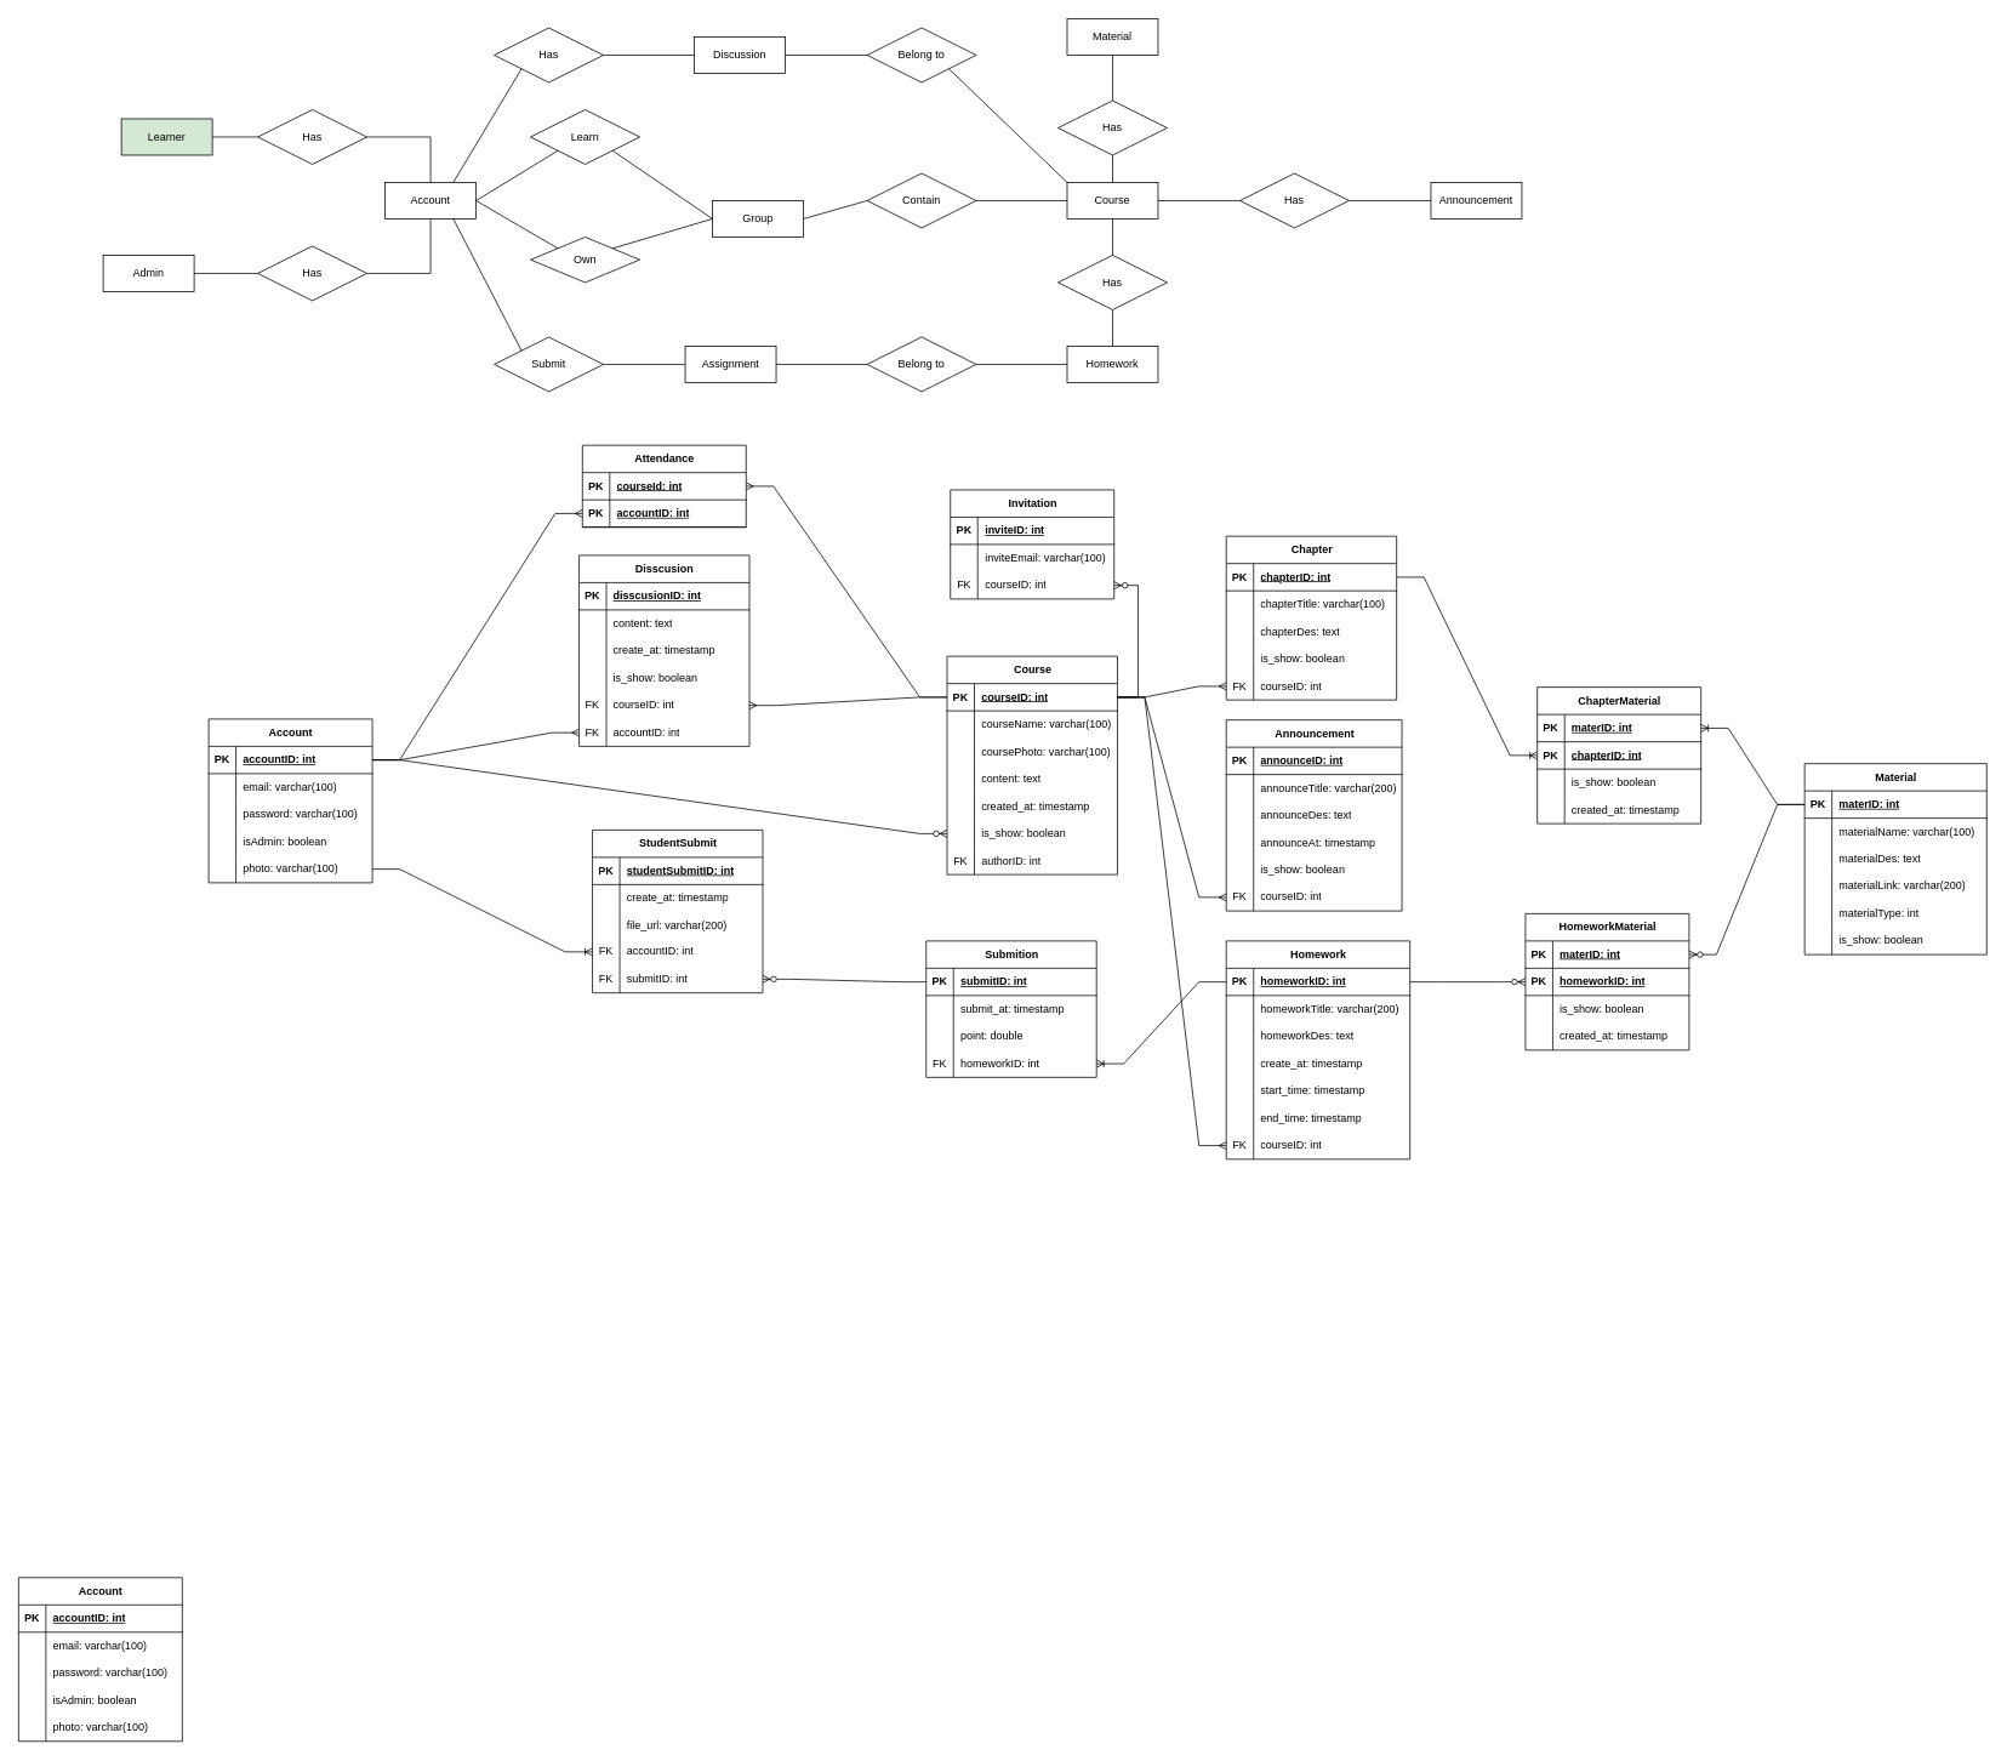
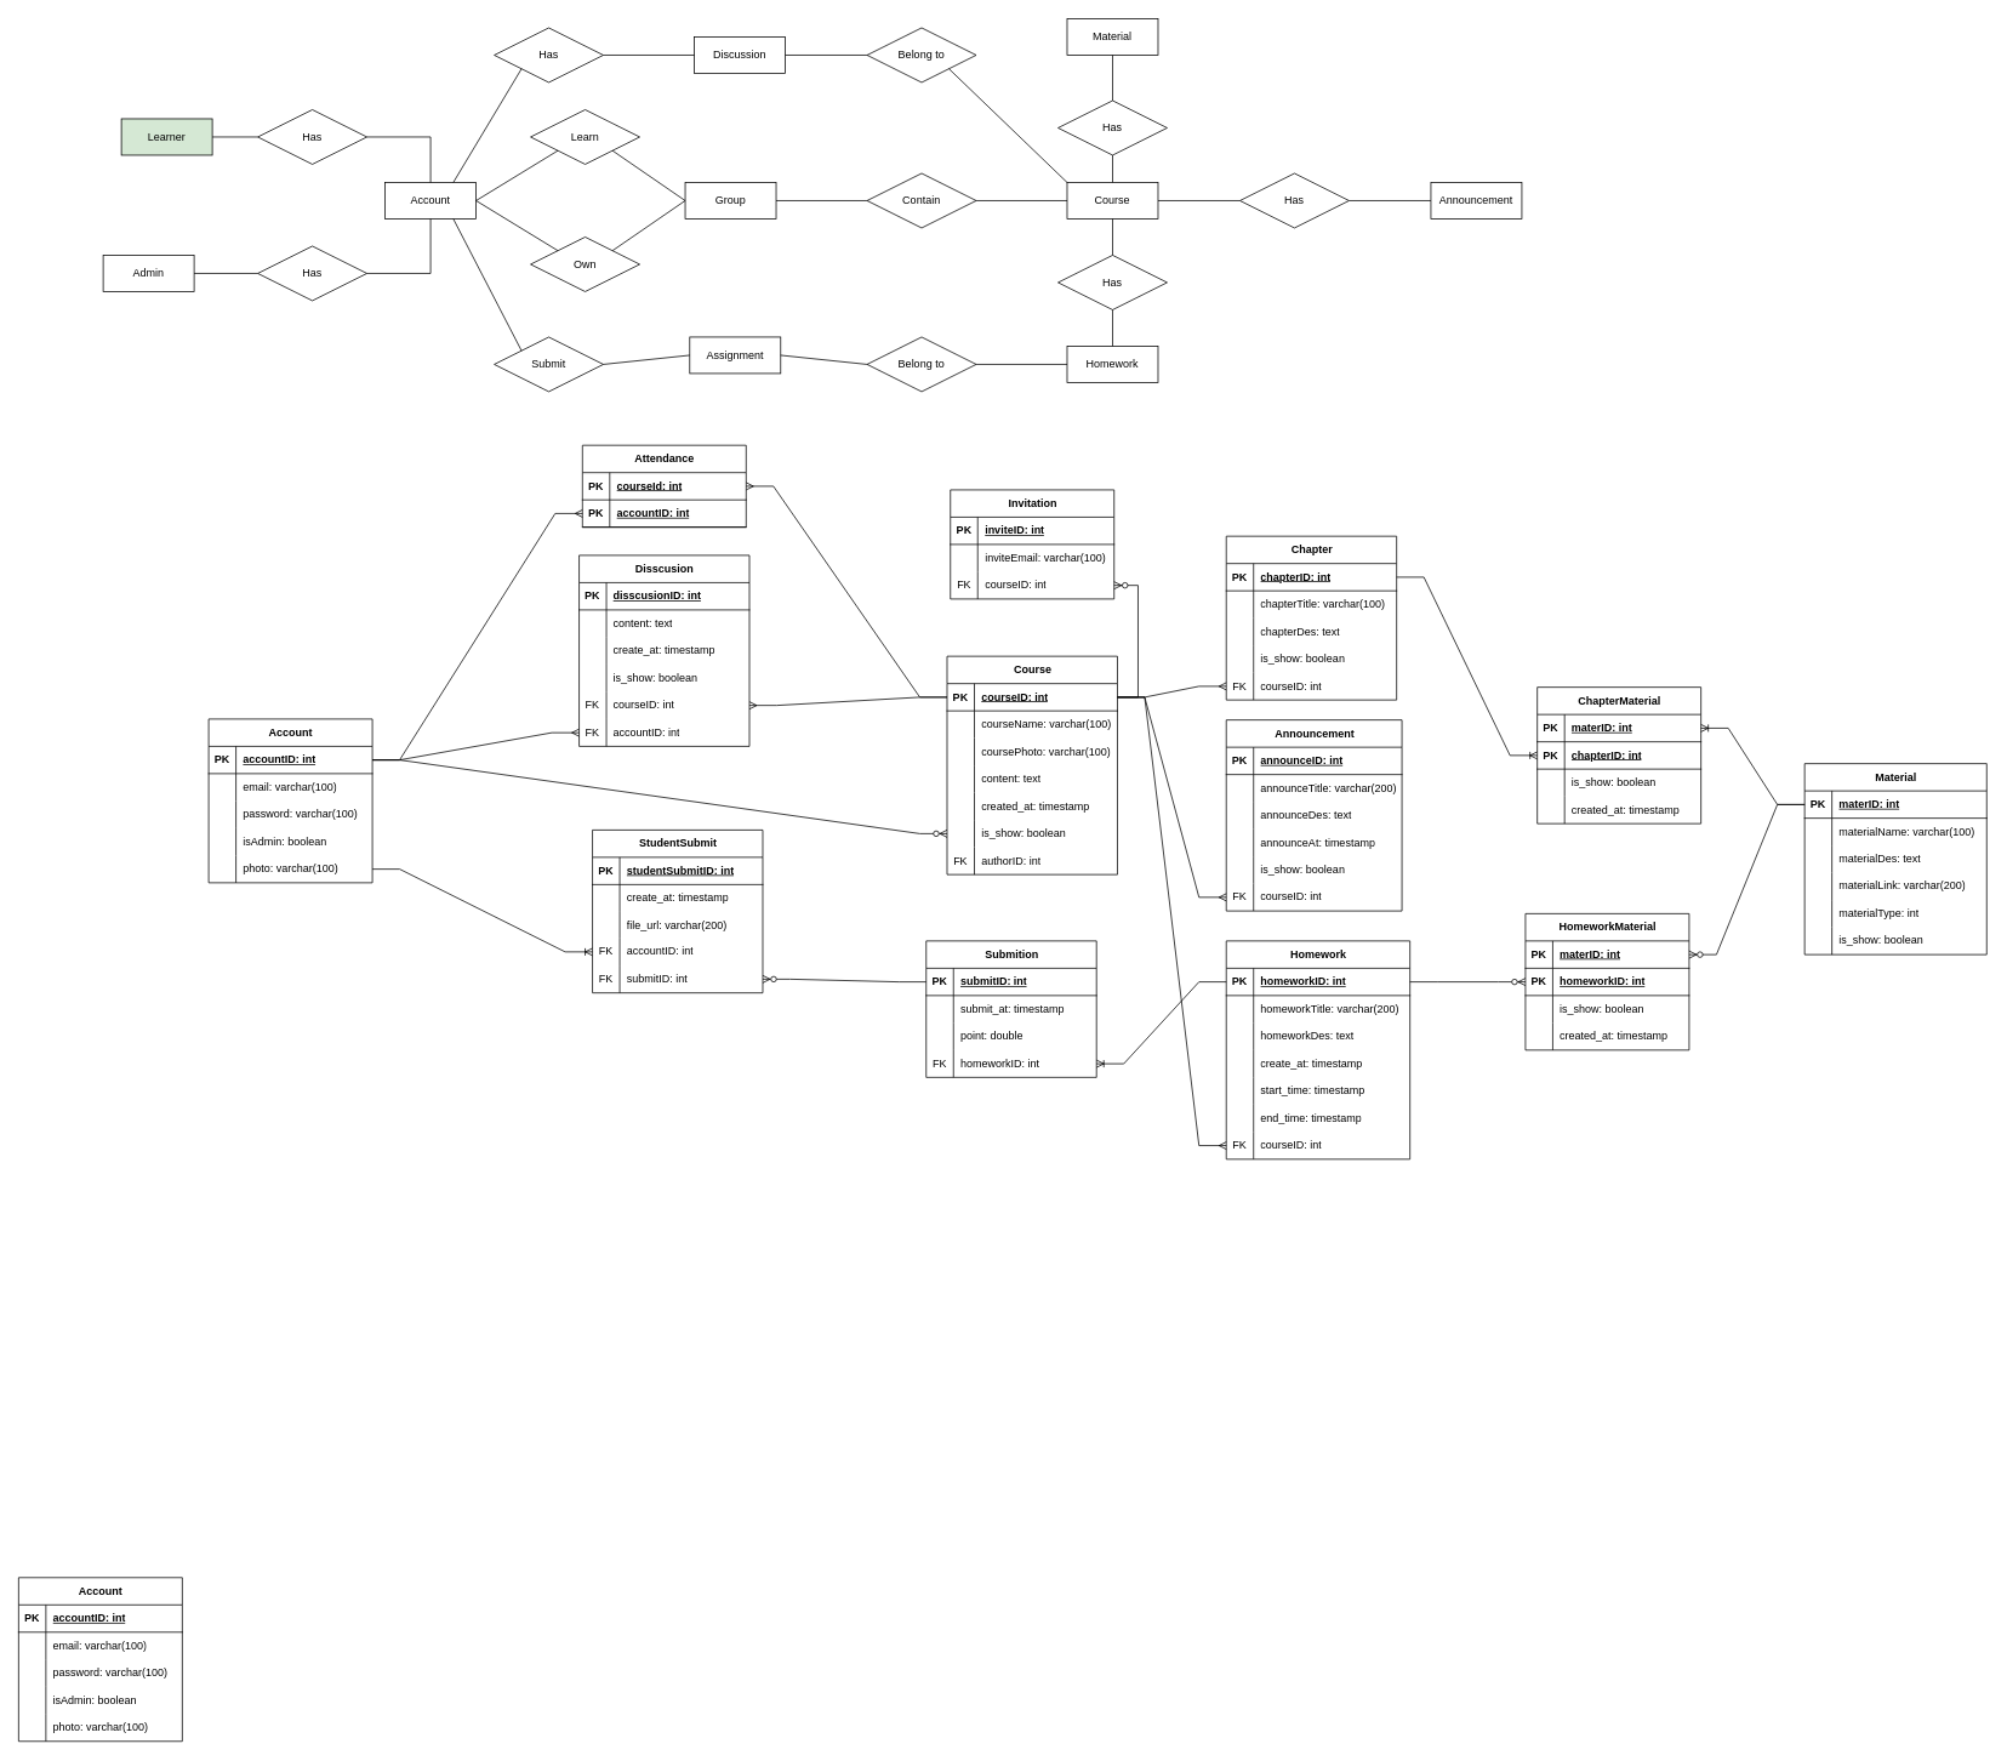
- <mxCell id="30" value="Group" style="whiteSpace=wrap;html=1;align=center;" parent="1" vertex="1"><mxGeometry x="783" y="220" width="100" height="40" as="geometry" /></mxCell>
+ <mxCell id="30" value="Group" style="whiteSpace=wrap;html=1;align=center;" parent="1" vertex="1"><mxGeometry x="753" y="200" width="100" height="40" as="geometry" /></mxCell>
- <mxCell id="35" value="Own" style="shape=rhombus;perimeter=rhombusPerimeter;whiteSpace=wrap;html=1;align=center;" parent="1" vertex="1"><mxGeometry x="583" y="260" width="120" height="50" as="geometry" /></mxCell>
+ <mxCell id="35" value="Own" style="shape=rhombus;perimeter=rhombusPerimeter;whiteSpace=wrap;html=1;align=center;" parent="1" vertex="1"><mxGeometry x="583" y="260" width="120" height="60" as="geometry" /></mxCell>
- <mxCell id="6" value="Assignment" style="whiteSpace=wrap;html=1;align=center;" parent="1" vertex="1"><mxGeometry x="753" y="380" width="100" height="40" as="geometry" /></mxCell>
+ <mxCell id="6" value="Assignment" style="whiteSpace=wrap;html=1;align=center;" parent="1" vertex="1"><mxGeometry x="758" y="370" width="100" height="40" as="geometry" /></mxCell>
